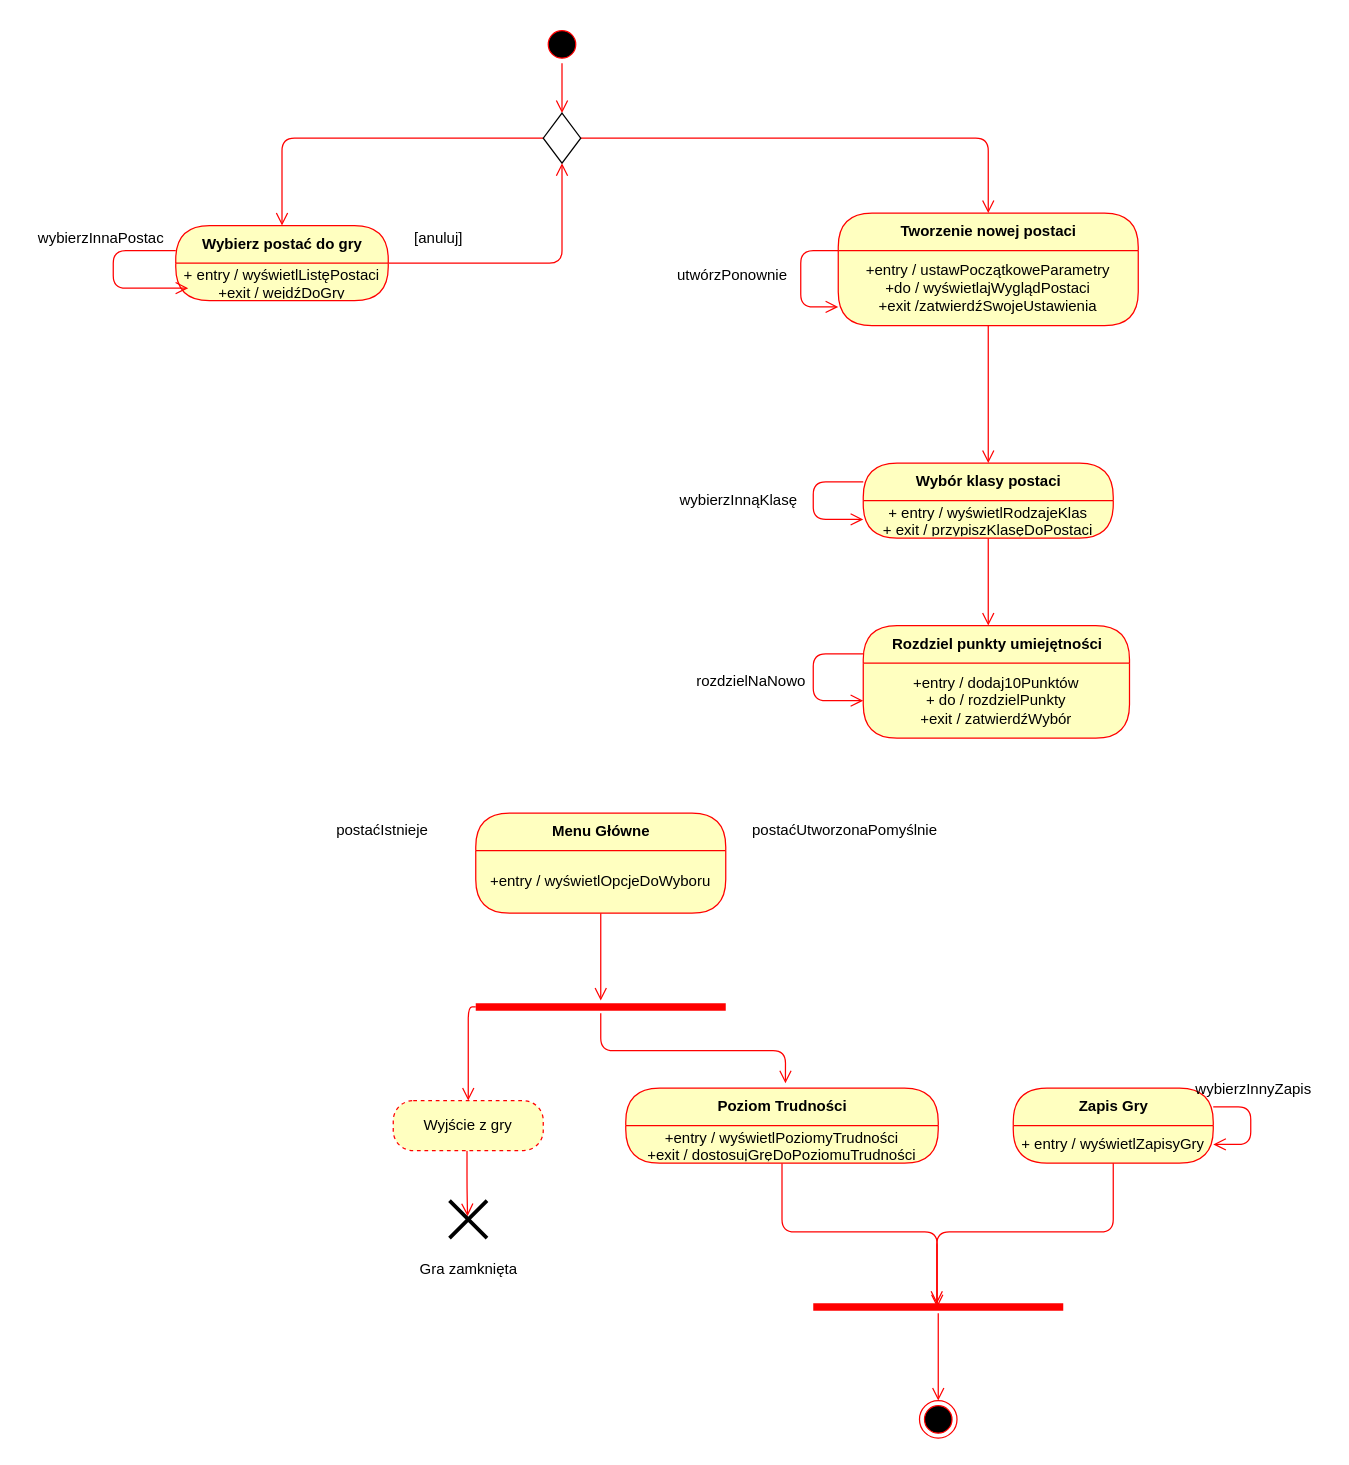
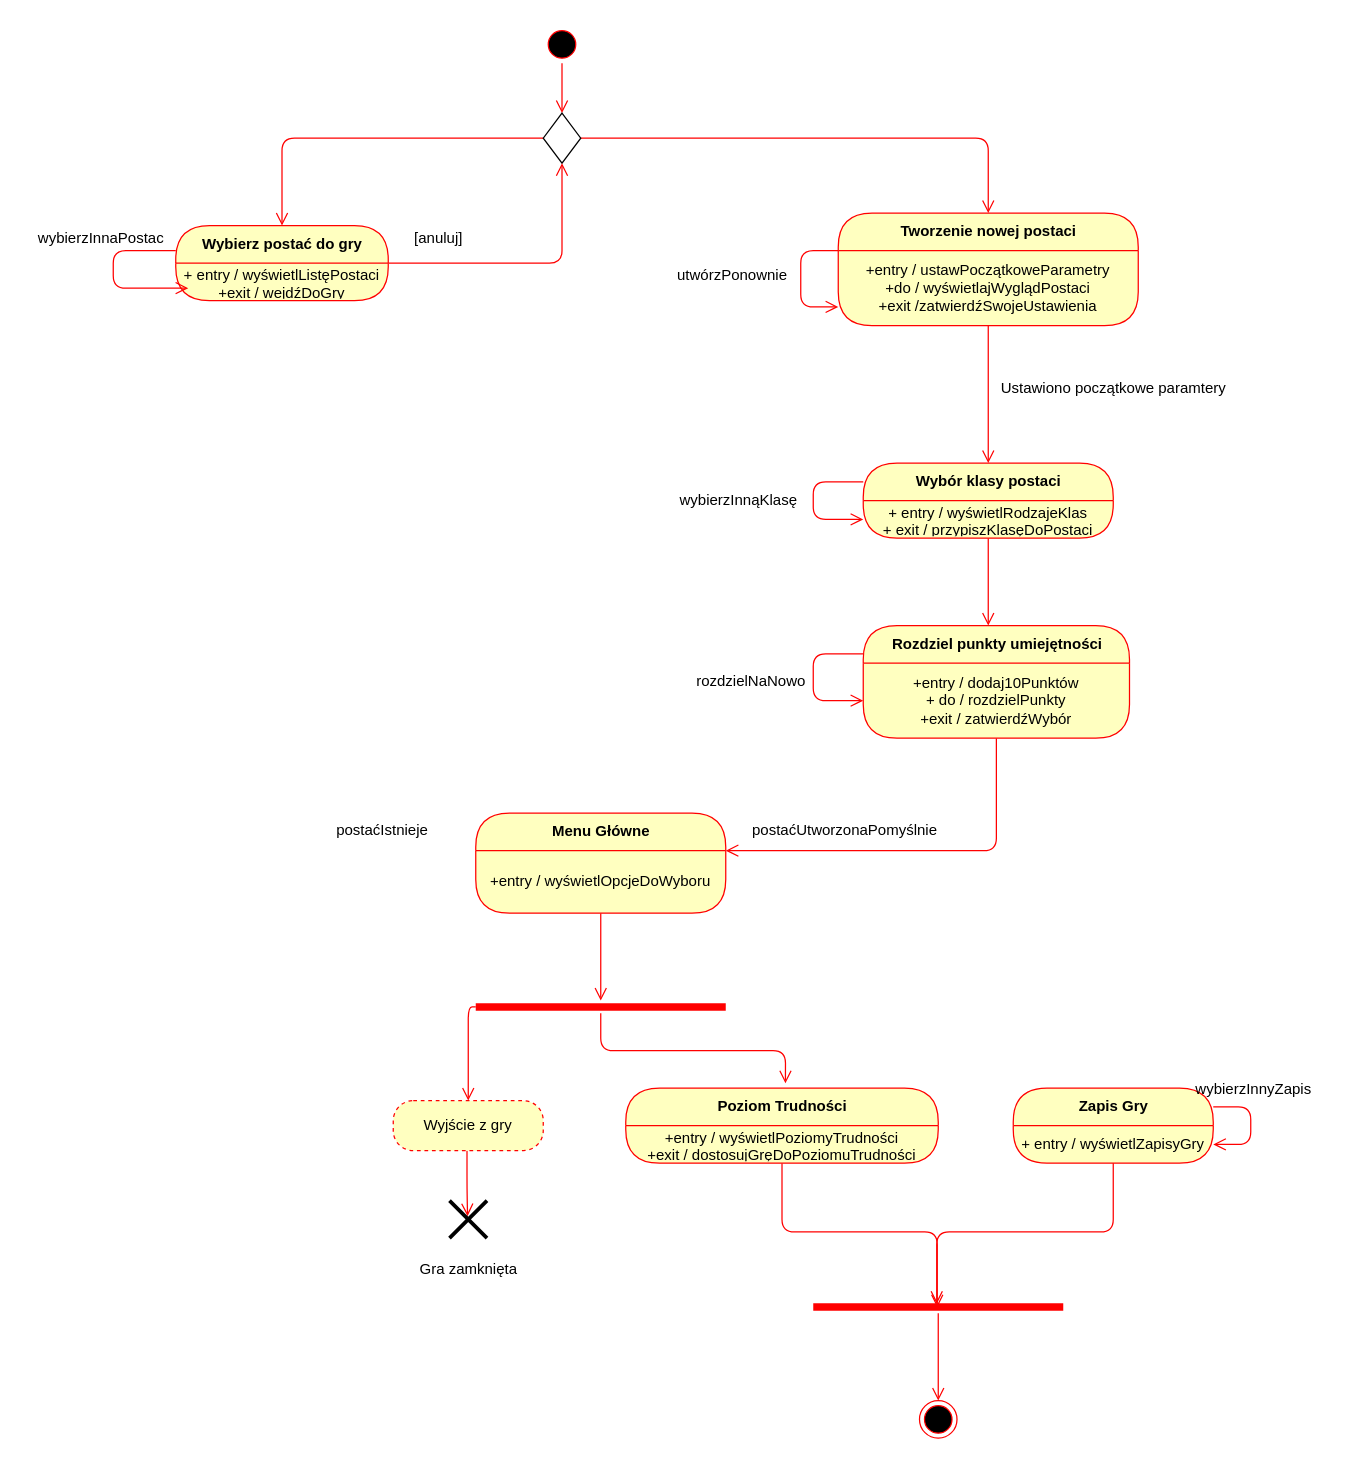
+ <mxCell id="22" value="Ustawiono początkowe paramtery" style="text;html=1;align=center;verticalAlign=middle;resizable=0;points=[];autosize=1;" vertex="1" parent="1"><mxGeometry x="790" y="300" width="200" height="20" as="geometry" /></mxCell>
+ <mxCell id="24" value="" style="edgeStyle=orthogonalEdgeStyle;html=1;verticalAlign=bottom;endArrow=open;endSize=8;strokeColor=#ff0000;entryX=1;entryY=0;entryDx=0;entryDy=0;" edge="1" source="25" parent="1" target="31"><mxGeometry relative="1" as="geometry"><mxPoint x="797" y="620" as="targetPoint" /><Array as="points"><mxPoint x="797" y="680" /></Array></mxGeometry></mxCell>
